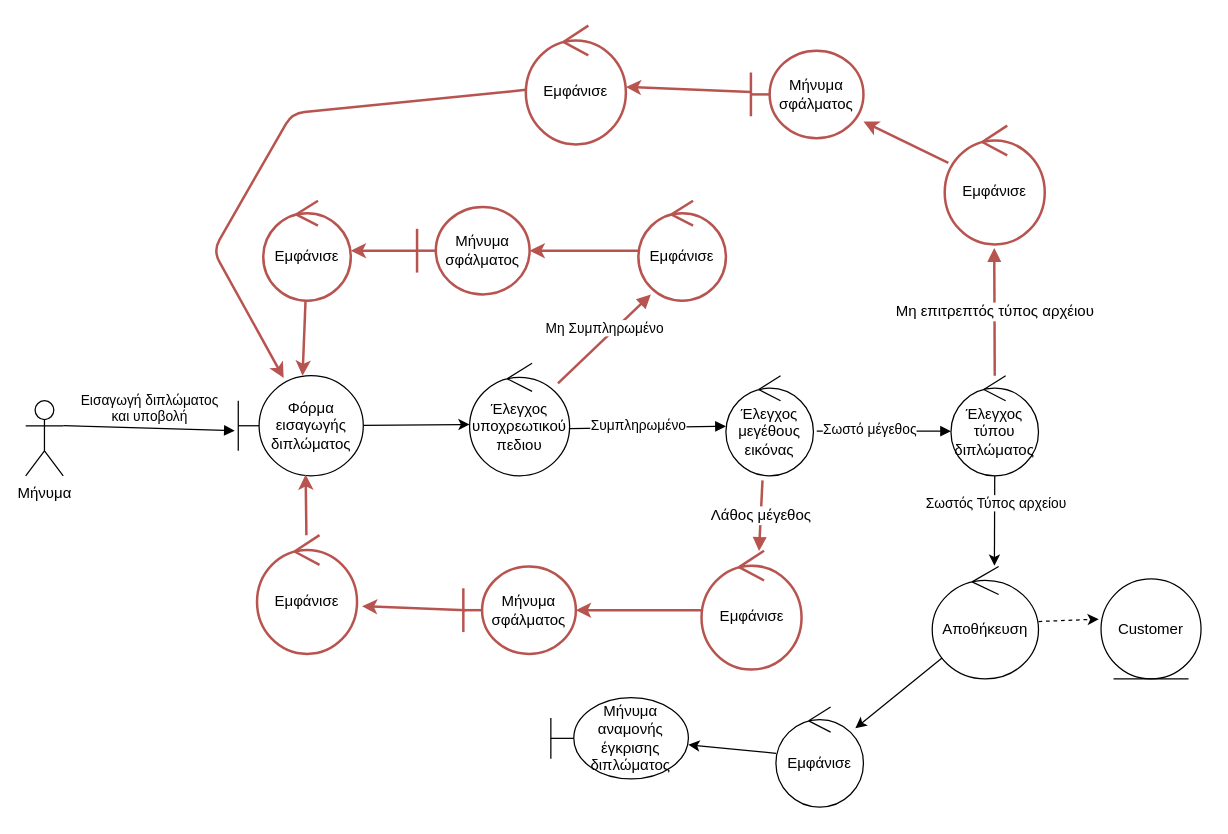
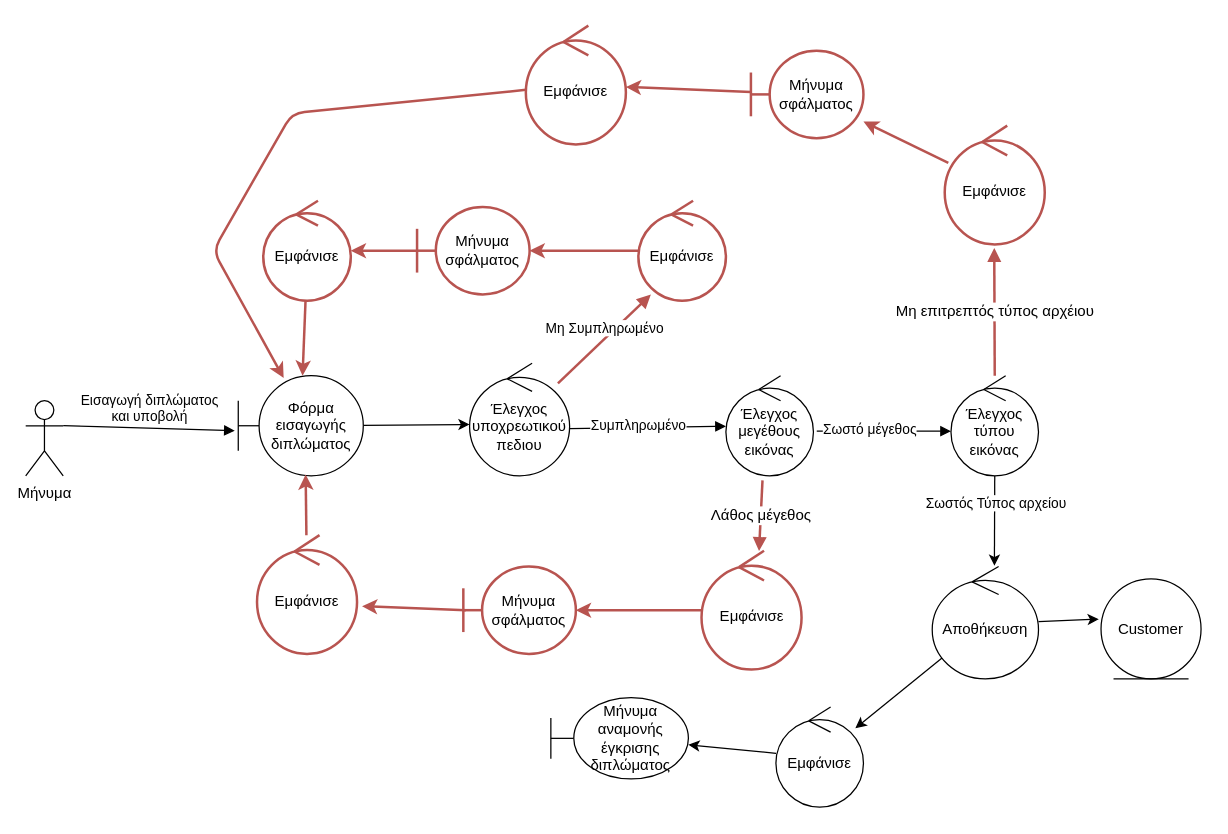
- <mxCell id="41" value="Έλεγχος τύπου διπλώματος" style="ellipse;shape=umlControl;whiteSpace=wrap;html=1;" parent="1" vertex="1"><mxGeometry x="760" y="300" width="70" height="80" as="geometry" /></mxCell>
+ <mxCell id="41" value="Έλεγχος τύπου εικόνας" style="ellipse;shape=umlControl;whiteSpace=wrap;html=1;" parent="1" vertex="1"><mxGeometry x="760" y="300" width="70" height="80" as="geometry" /></mxCell>
- <mxCell id="11" style="edgeStyle=none;html=1;entryX=-0.022;entryY=0.402;entryDx=0;entryDy=0;entryPerimeter=0;strokeWidth=1;dashed=1;" parent="1" source="12" target="42" edge="1"><mxGeometry relative="1" as="geometry" /></mxCell>
+ <mxCell id="11" style="edgeStyle=none;html=1;entryX=-0.022;entryY=0.402;entryDx=0;entryDy=0;entryPerimeter=0;strokeWidth=1;" parent="1" source="12" target="42" edge="1"><mxGeometry relative="1" as="geometry" /></mxCell>
